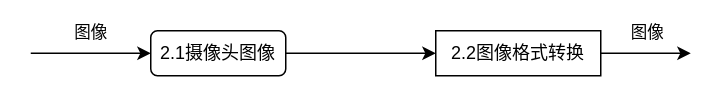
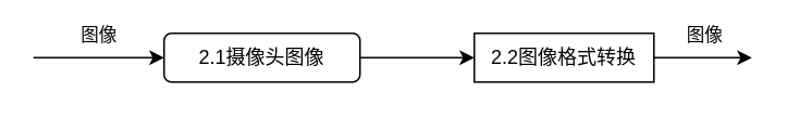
- <mxCell id="3" value="2.1摄像头图像" style="rounded=1;whiteSpace=wrap;html=1;" vertex="1" parent="1"><mxGeometry x="100" y="20" width="90" height="30" as="geometry" /></mxCell>
+ <mxCell id="3" value="2.1摄像头图像" style="rounded=1;whiteSpace=wrap;html=1;" vertex="1" parent="1"><mxGeometry x="100" y="20" width="120" height="30" as="geometry" /></mxCell>
